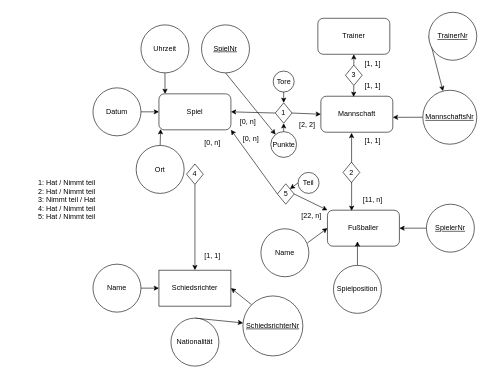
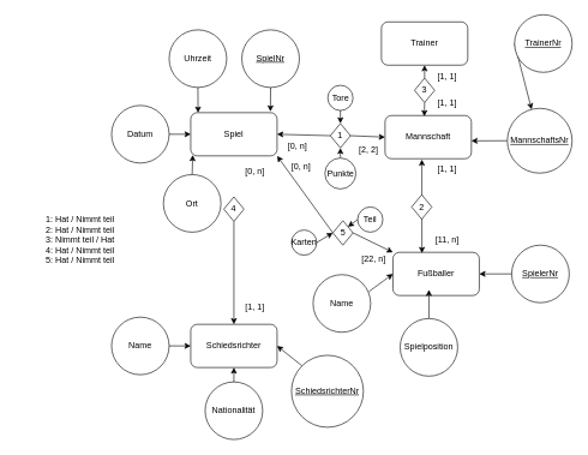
- <mxCell id="31" style="edgeStyle=none;html=1;exitX=0.5;exitY=1;exitDx=0;exitDy=0;" edge="1" parent="1" source="32" target="53"><mxGeometry relative="1" as="geometry" /></mxCell>
+ <mxCell id="31" style="edgeStyle=none;html=1;exitX=0.5;exitY=1;exitDx=0;exitDy=0;entryX=0.923;entryY=-0.027;entryDx=0;entryDy=0;entryPerimeter=0;" edge="1" parent="1" source="32" target="2"><mxGeometry relative="1" as="geometry" /></mxCell>
+ <mxCell id="59" style="edgeStyle=none;html=1;exitX=1;exitY=0.5;exitDx=0;exitDy=0;entryX=0;entryY=0.5;entryDx=0;entryDy=0;" edge="1" parent="1" source="60" target="56"><mxGeometry relative="1" as="geometry" /></mxCell>
+ <mxCell id="60" value="Karten" style="ellipse;whiteSpace=wrap;html=1;aspect=fixed;" vertex="1" parent="1"><mxGeometry x="404" y="319" width="35" height="35" as="geometry" /></mxCell>
- <mxCell id="4" value="Schiedsrichter" style="whiteSpace=wrap;html=1;rounded=0;" vertex="1" parent="1"><mxGeometry x="264" y="450" width="120" height="60" as="geometry" /></mxCell>
+ <mxCell id="4" value="Schiedsrichter" style="rounded=1;whiteSpace=wrap;html=1;" vertex="1" parent="1"><mxGeometry x="264" y="450" width="120" height="60" as="geometry" /></mxCell>
- <mxCell id="26" style="html=1;exitX=0.5;exitY=0;exitDx=0;exitDy=0;" edge="1" parent="1" source="27" target="29"><mxGeometry relative="1" as="geometry" /></mxCell>
+ <mxCell id="26" style="html=1;exitX=0.5;exitY=0;exitDx=0;exitDy=0;" edge="1" parent="1" source="27" target="4"><mxGeometry relative="1" as="geometry" /></mxCell>
